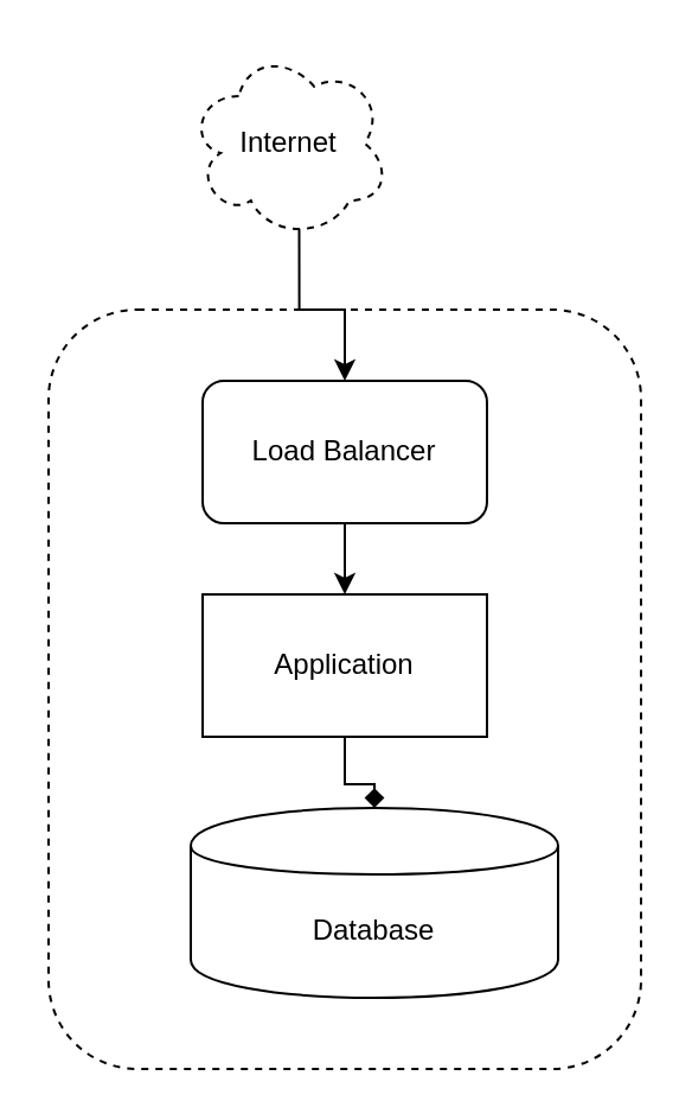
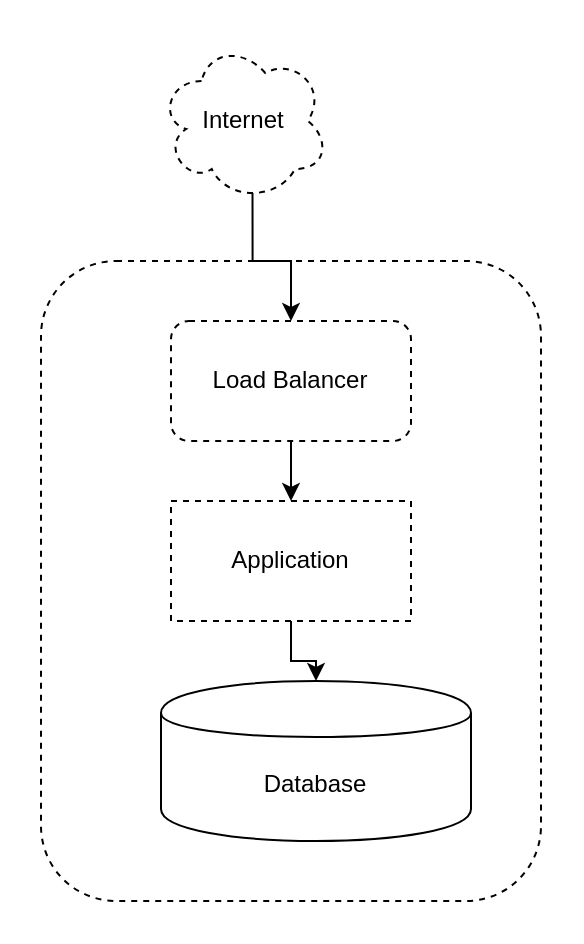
- <mxCell id="7" value="Load Balancer" style="rounded=1;whiteSpace=wrap;html=1;" vertex="1" parent="1"><mxGeometry x="85" y="160" width="120" height="60" as="geometry" /></mxCell>
+ <mxCell id="7" value="Load Balancer" style="rounded=1;whiteSpace=wrap;html=1;dashed=1;" vertex="1" parent="1"><mxGeometry x="85" y="160" width="120" height="60" as="geometry" /></mxCell>
- <mxCell id="5" value="Application" style="rounded=0;whiteSpace=wrap;html=1;" vertex="1" parent="1"><mxGeometry x="85" y="250" width="120" height="60" as="geometry" /></mxCell>
+ <mxCell id="5" value="Application" style="rounded=0;whiteSpace=wrap;html=1;dashed=1;" vertex="1" parent="1"><mxGeometry x="85" y="250" width="120" height="60" as="geometry" /></mxCell>
- <mxCell id="4" style="edgeStyle=orthogonalEdgeStyle;rounded=0;orthogonalLoop=1;jettySize=auto;html=1;exitX=0.5;exitY=1;exitDx=0;exitDy=0;endArrow=diamond;" edge="1" parent="1" source="5" target="3"><mxGeometry relative="1" as="geometry" /></mxCell>
+ <mxCell id="4" style="edgeStyle=orthogonalEdgeStyle;rounded=0;orthogonalLoop=1;jettySize=auto;html=1;exitX=0.5;exitY=1;exitDx=0;exitDy=0;" edge="1" parent="1" source="5" target="3"><mxGeometry relative="1" as="geometry" /></mxCell>
